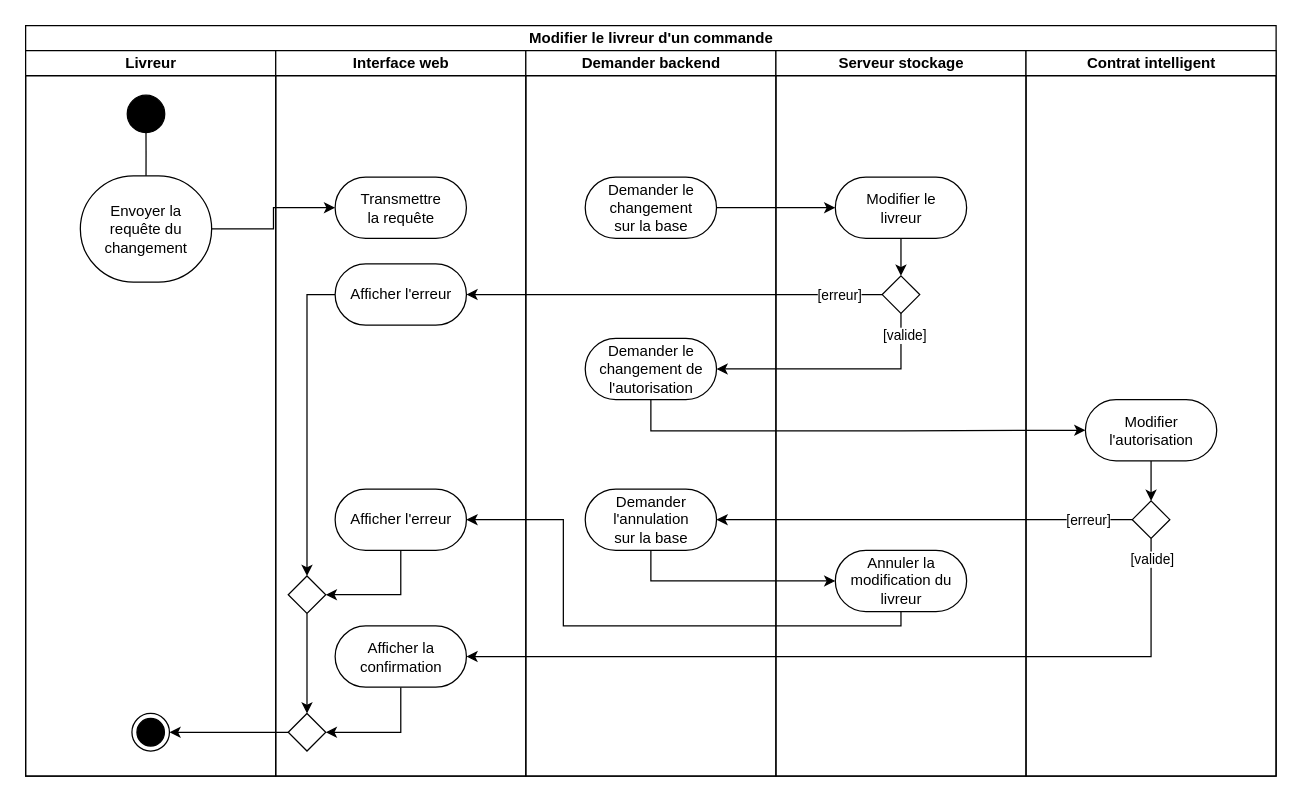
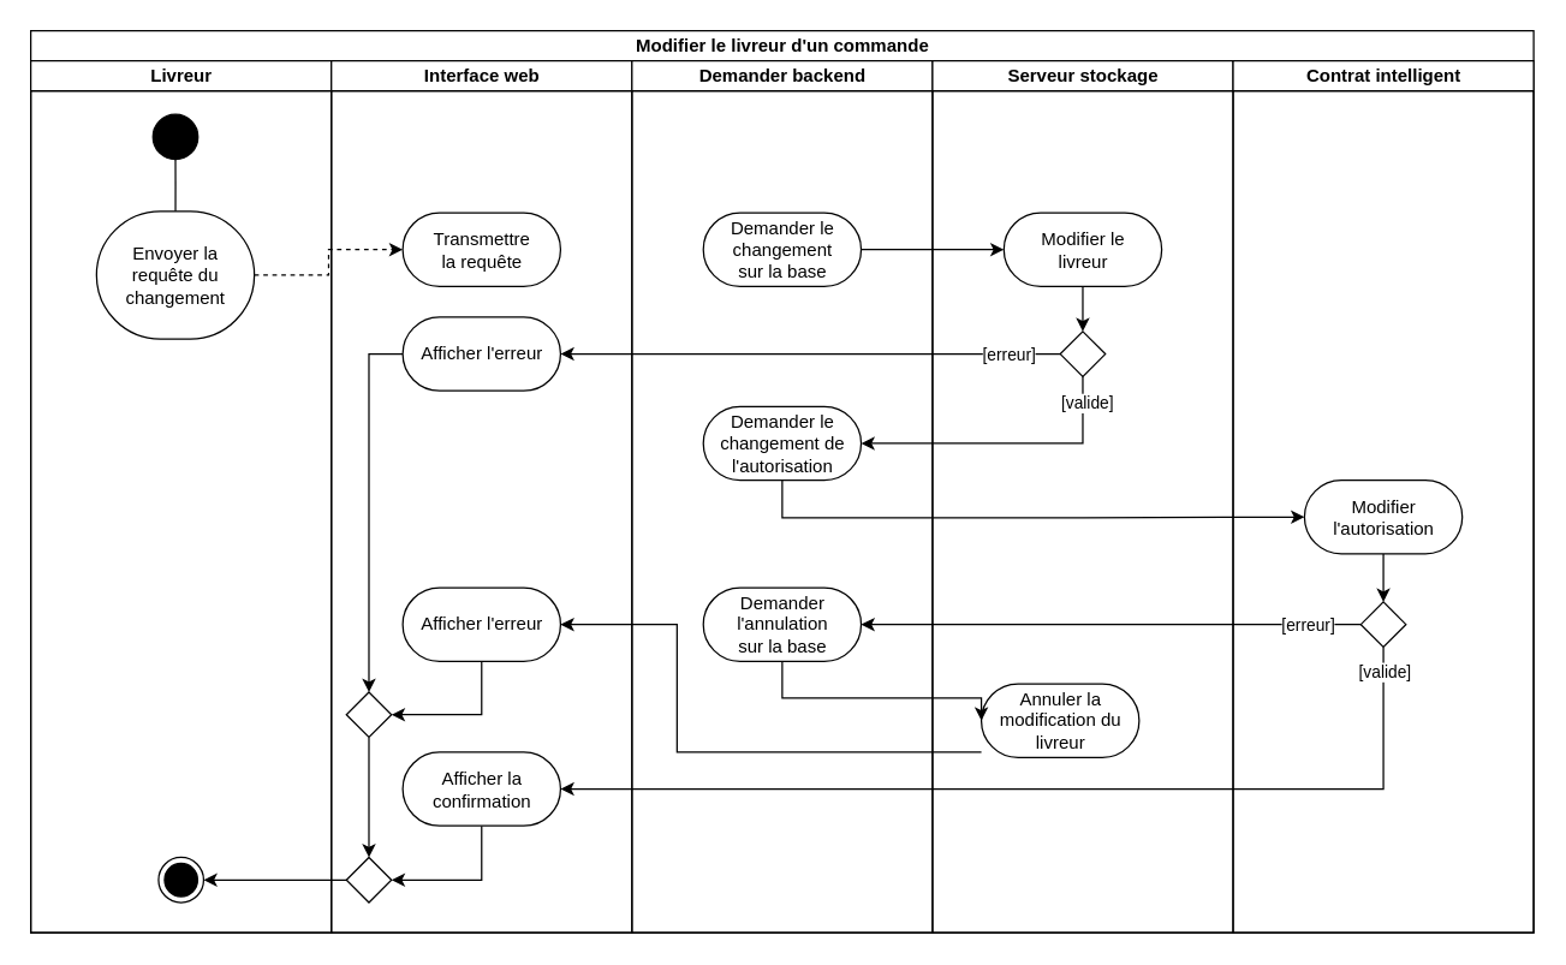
- <mxCell id="23" style="edgeStyle=orthogonalEdgeStyle;rounded=0;orthogonalLoop=1;jettySize=auto;html=1;entryX=0;entryY=0.5;entryDx=0;entryDy=0;entryPerimeter=0;" parent="2" source="6" target="9" edge="1"><mxGeometry relative="1" as="geometry" /></mxCell>
+ <mxCell id="23" style="edgeStyle=orthogonalEdgeStyle;rounded=0;orthogonalLoop=1;jettySize=auto;html=1;entryX=0;entryY=0.5;entryDx=0;entryDy=0;entryPerimeter=0;dashed=1;" parent="2" source="6" target="9" edge="1"><mxGeometry relative="1" as="geometry" /></mxCell>
- <mxCell id="28" value="Annuler la&lt;br&gt;modification du&lt;br&gt;livreur" style="html=1;dashed=0;whitespace=wrap;shape=mxgraph.dfd.start" vertex="1" parent="24"><mxGeometry x="47.5" y="399.5" width="105" height="49" as="geometry" /></mxCell>
+ <mxCell id="28" value="Annuler la&lt;br&gt;modification du&lt;br&gt;livreur" style="html=1;dashed=0;whitespace=wrap;shape=mxgraph.dfd.start" vertex="1" parent="24"><mxGeometry x="32.5" y="414.5" width="105" height="49" as="geometry" /></mxCell>
